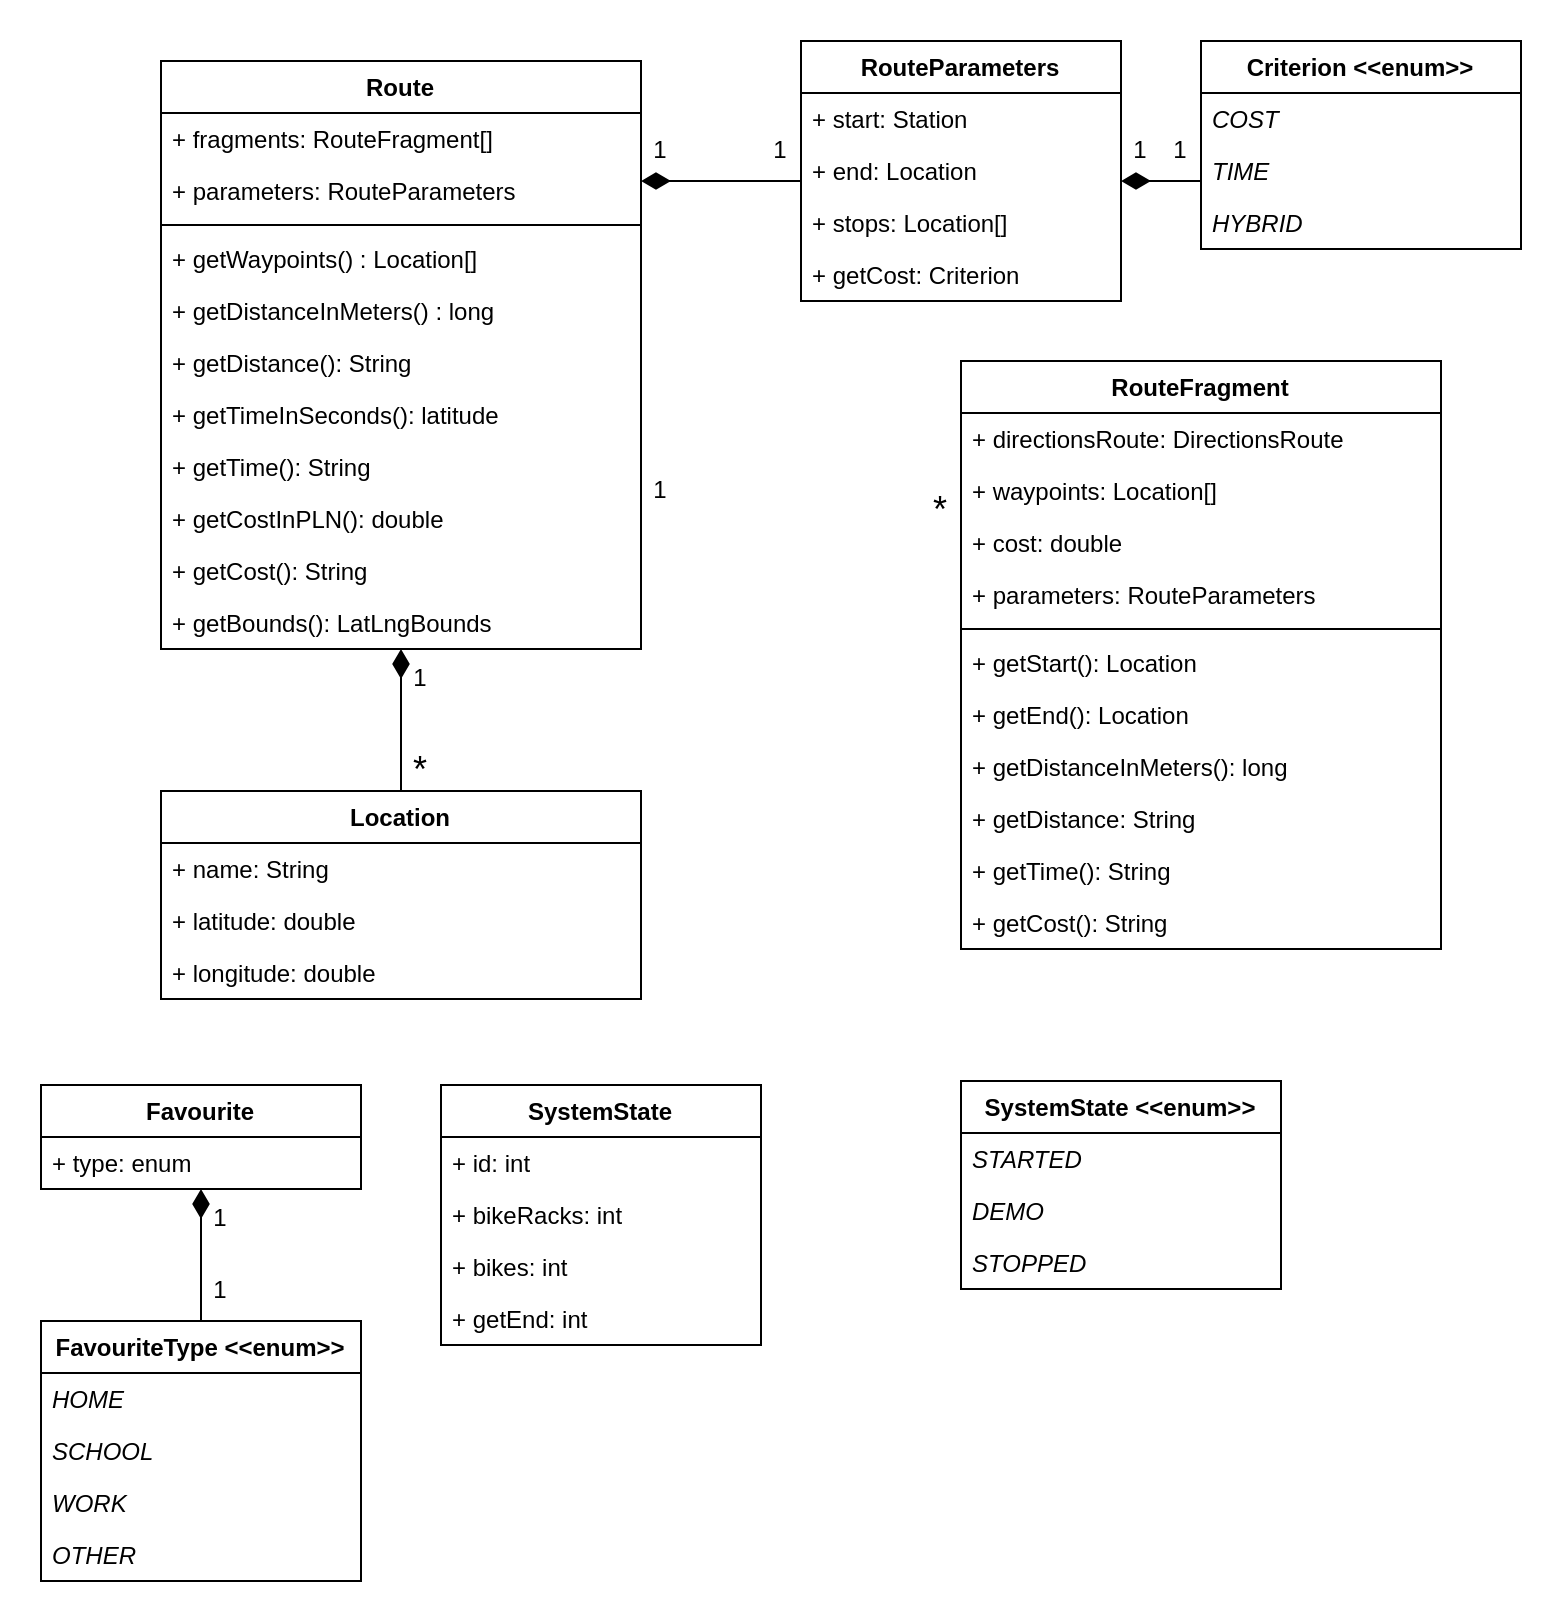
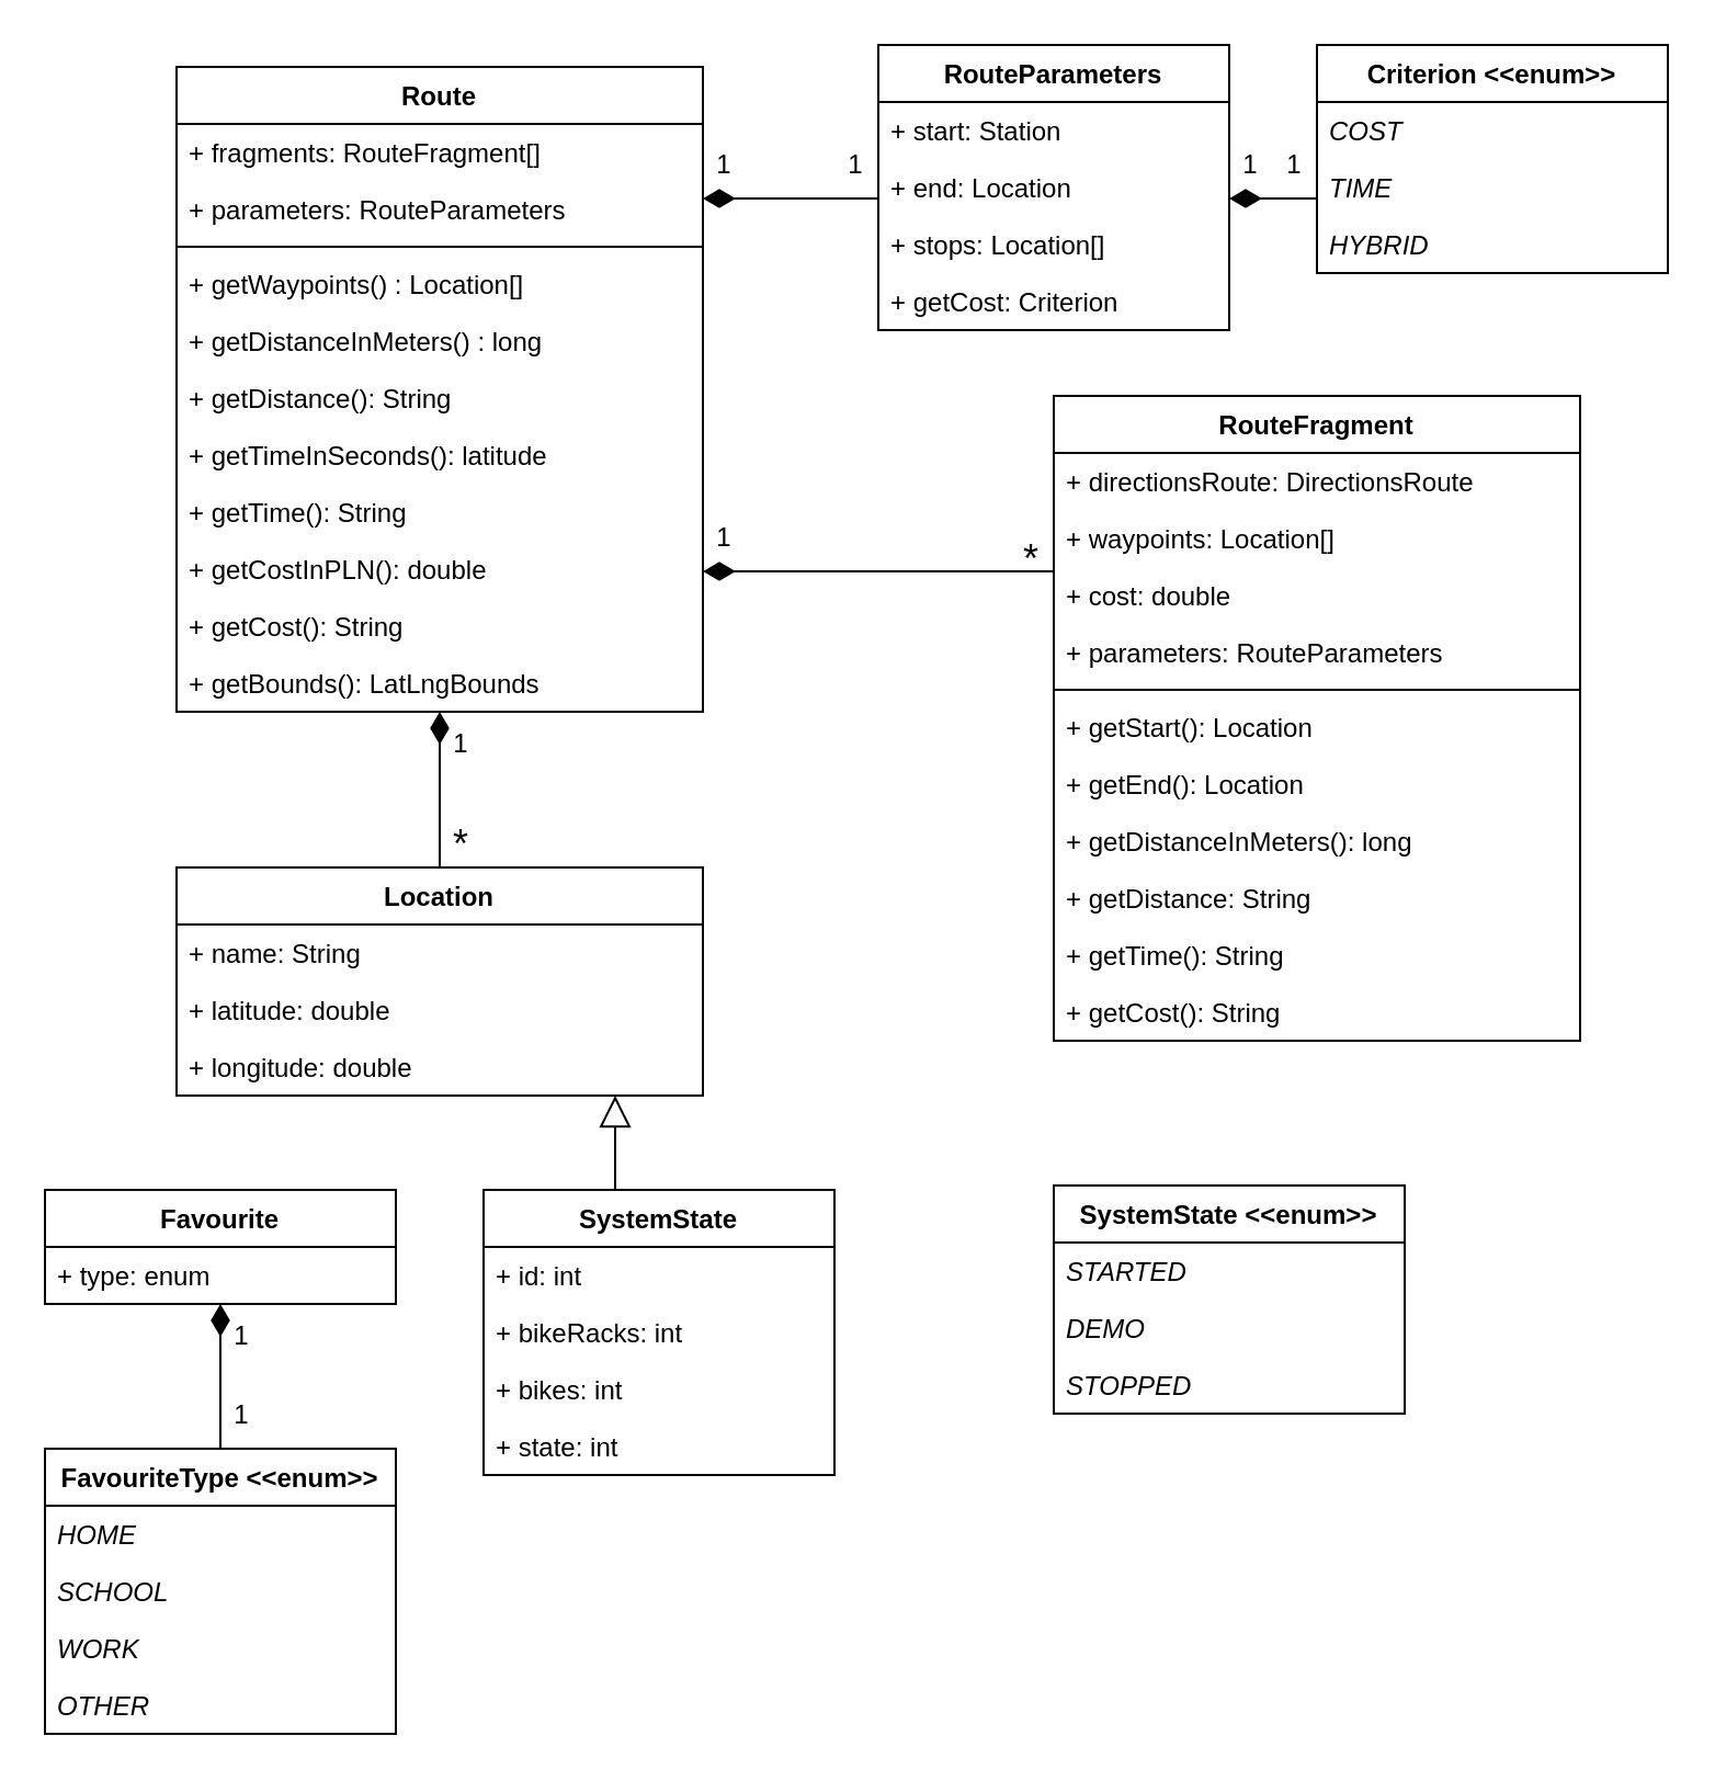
+ <mxCell id="68" style="edgeStyle=orthogonalEdgeStyle;rounded=0;orthogonalLoop=1;jettySize=auto;html=1;fontSize=12;endArrow=diamondThin;endFill=1;strokeWidth=1;endSize=12;" edge="1" parent="1" source="32" target="14"><mxGeometry relative="1" as="geometry"><mxPoint x="410" y="100" as="sourcePoint" /><mxPoint x="330" y="100" as="targetPoint" /><Array as="points"><mxPoint x="390" y="260" /><mxPoint x="390" y="260" /></Array></mxGeometry></mxCell>
+ <mxCell id="6" style="edgeStyle=orthogonalEdgeStyle;rounded=0;orthogonalLoop=1;jettySize=auto;html=1;fontSize=12;endArrow=block;endFill=0;endSize=12;" parent="1" source="60" target="2" edge="1"><mxGeometry relative="1" as="geometry"><Array as="points"><mxPoint x="280" y="520" /><mxPoint x="280" y="520" /></Array></mxGeometry></mxCell>
- <mxCell id="64" value="+ getEnd: int" style="text;strokeColor=none;fillColor=none;align=left;verticalAlign=top;spacingLeft=4;spacingRight=4;overflow=hidden;rotatable=0;points=[[0,0.5],[1,0.5]];portConstraint=eastwest;" parent="60" vertex="1"><mxGeometry y="104" width="160" height="26" as="geometry" /></mxCell>
+ <mxCell id="64" value="+ state: int" style="text;strokeColor=none;fillColor=none;align=left;verticalAlign=top;spacingLeft=4;spacingRight=4;overflow=hidden;rotatable=0;points=[[0,0.5],[1,0.5]];portConstraint=eastwest;" parent="60" vertex="1"><mxGeometry y="104" width="160" height="26" as="geometry" /></mxCell>
